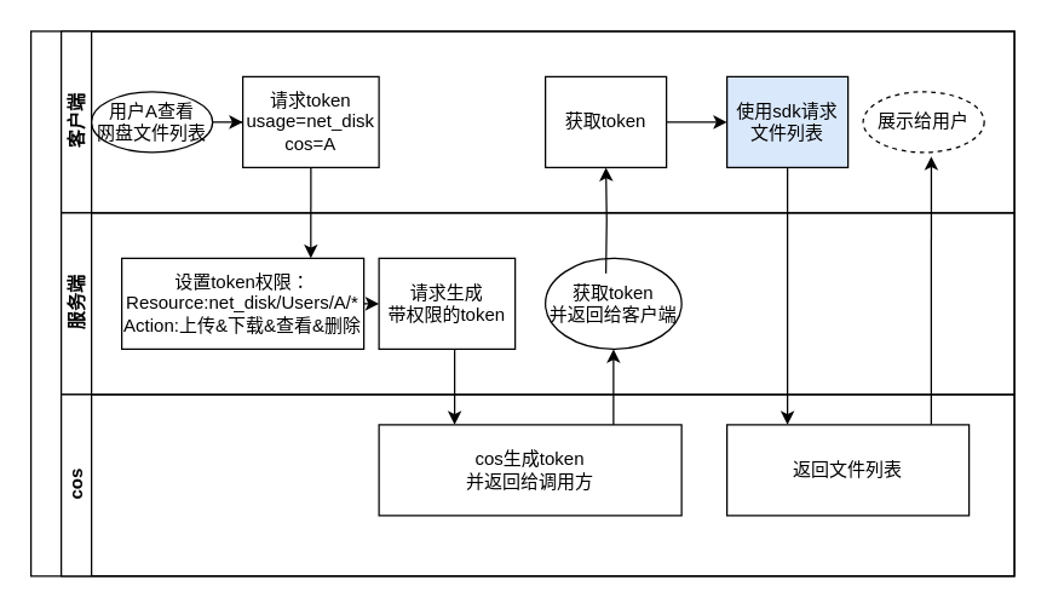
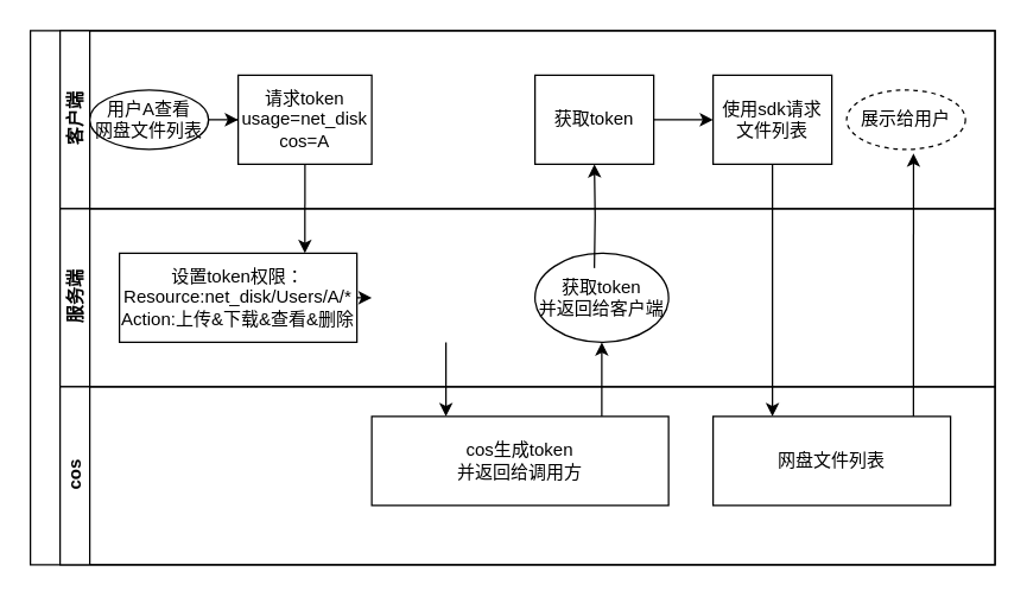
- <mxCell id="8" value="使用sdk请求&lt;br&gt;文件列表" style="rounded=0;whiteSpace=wrap;html=1;fontFamily=Helvetica;fontSize=12;fontColor=#000000;align=center;fillColor=#dae8fc;" vertex="1" parent="3"><mxGeometry x="440" y="30" width="80" height="60" as="geometry" /></mxCell>
+ <mxCell id="8" value="使用sdk请求&lt;br&gt;文件列表" style="rounded=0;whiteSpace=wrap;html=1;fontFamily=Helvetica;fontSize=12;fontColor=#000000;align=center;" vertex="1" parent="3"><mxGeometry x="440" y="30" width="80" height="60" as="geometry" /></mxCell>
- <mxCell id="15" value="请求生成&lt;br&gt;带权限的token" style="rounded=0;whiteSpace=wrap;html=1;fontFamily=Helvetica;fontSize=12;fontColor=#000000;align=center;" vertex="1" parent="11"><mxGeometry x="210" y="30" width="90" height="60" as="geometry" /></mxCell>
- <mxCell id="22" value="返回文件列表" style="rounded=0;whiteSpace=wrap;html=1;fontFamily=Helvetica;fontSize=12;fontColor=#000000;align=center;" vertex="1" parent="20"><mxGeometry x="440" y="20" width="160" height="60" as="geometry" /></mxCell>
+ <mxCell id="22" value="网盘文件列表" style="rounded=0;whiteSpace=wrap;html=1;fontFamily=Helvetica;fontSize=12;fontColor=#000000;align=center;" vertex="1" parent="20"><mxGeometry x="440" y="20" width="160" height="60" as="geometry" /></mxCell>
